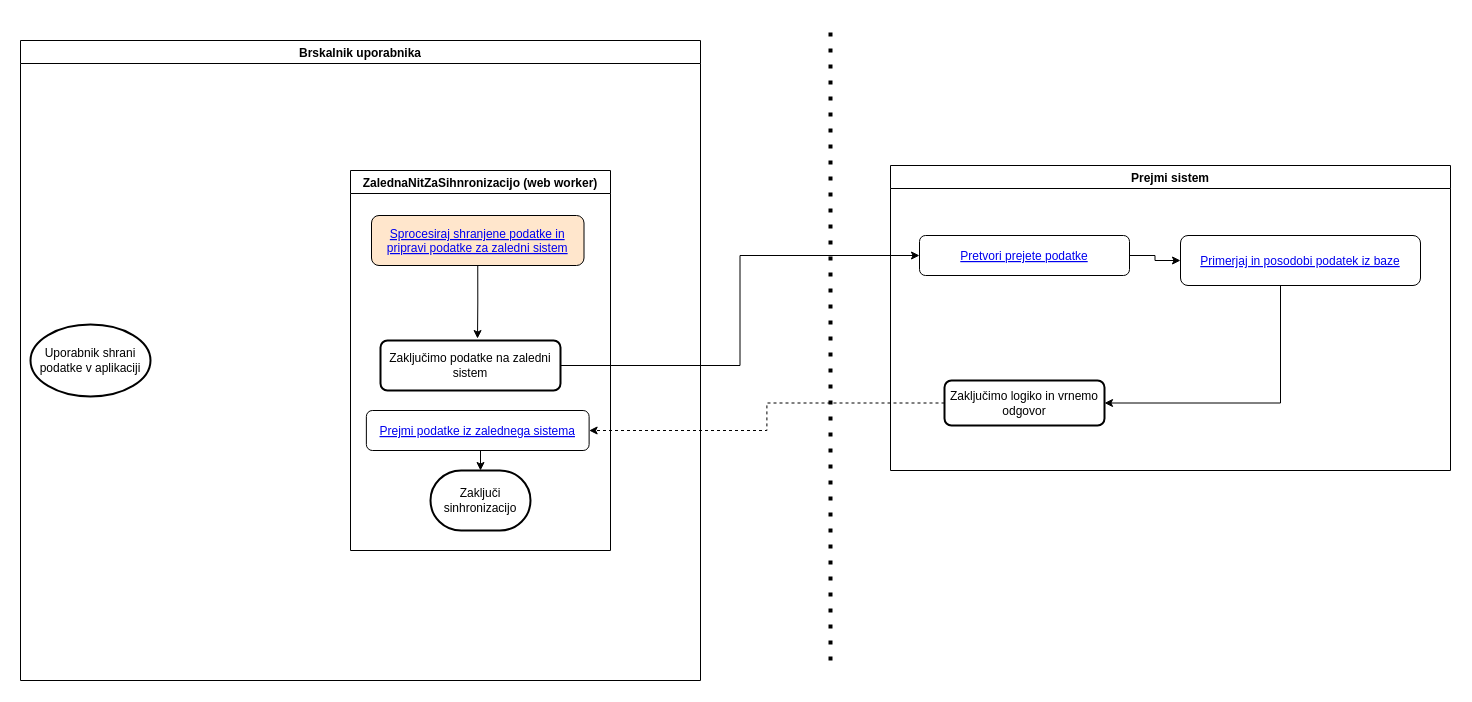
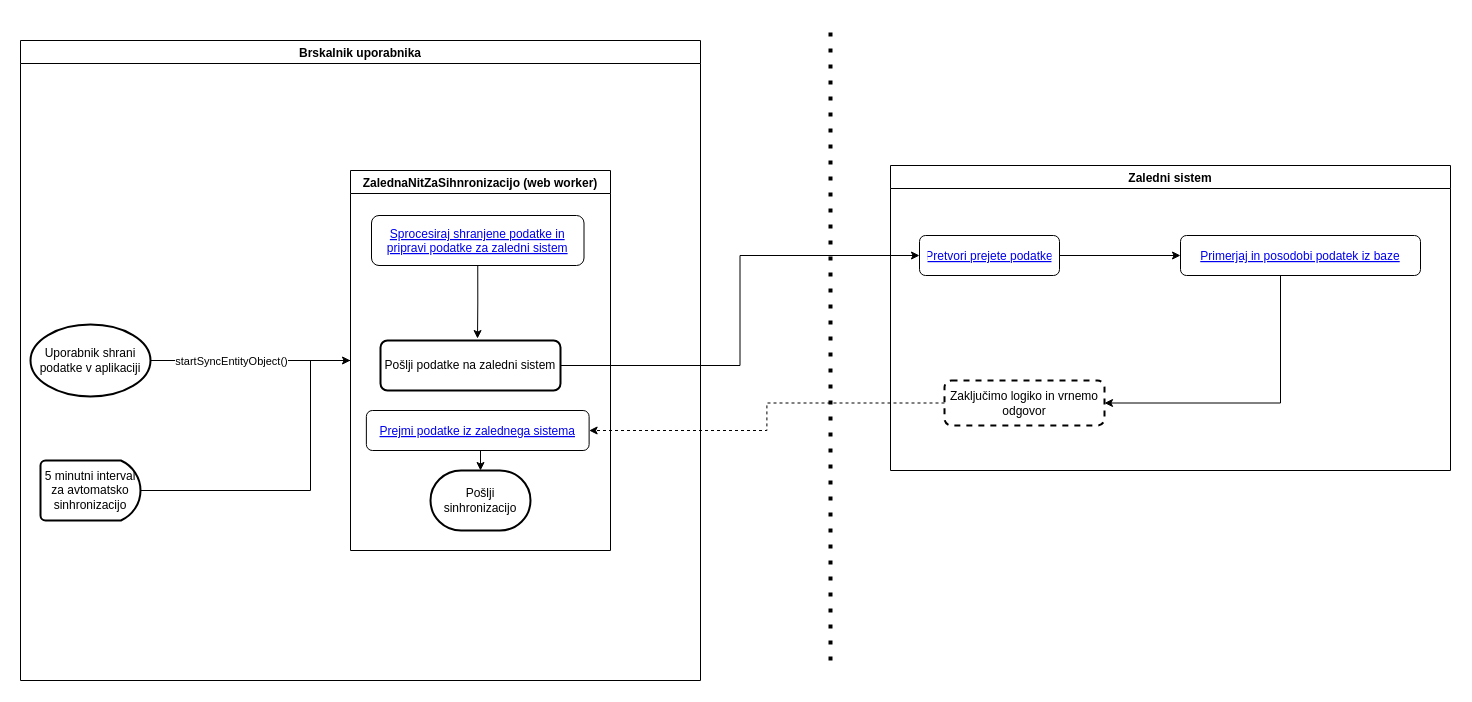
- <mxCell id="3" value="Prejmi sistem" style="swimlane;shadow=0;pointerEvents=1;strokeColor=default;fillColor=default;" vertex="1" parent="1"><mxGeometry x="890" y="165" width="560" height="305" as="geometry" /></mxCell>
+ <mxCell id="3" value="Zaledni sistem" style="swimlane;shadow=0;pointerEvents=1;strokeColor=default;fillColor=default;" vertex="1" parent="1"><mxGeometry x="890" y="165" width="560" height="305" as="geometry" /></mxCell>
- <mxCell id="13" value="Sprocesiraj shranjene podatke in&#10;pripravi podatke za zaledni sistem" style="fontColor=#0000EE;fontStyle=4;rounded=1;overflow=hidden;spacing=10;strokeColor=default;fillColor=#ffe6cc;" vertex="1" parent="12"><mxGeometry x="21" y="45" width="212.5" height="50" as="geometry" /></mxCell>
+ <mxCell id="13" value="Sprocesiraj shranjene podatke in&#10;pripravi podatke za zaledni sistem" style="fontColor=#0000EE;fontStyle=4;rounded=1;overflow=hidden;spacing=10;strokeColor=default;" vertex="1" parent="12"><mxGeometry x="21" y="45" width="212.5" height="50" as="geometry" /></mxCell>
- <mxCell id="5" value="Pretvori prejete podatke" style="fontColor=#0000EE;fontStyle=4;rounded=1;overflow=hidden;spacing=10;shadow=0;pointerEvents=1;strokeColor=default;fillColor=default;" vertex="1" parent="3"><mxGeometry x="29" y="70" width="210" height="40" as="geometry" /></mxCell>
+ <mxCell id="5" value="Pretvori prejete podatke" style="fontColor=#0000EE;fontStyle=4;rounded=1;overflow=hidden;spacing=10;shadow=0;pointerEvents=1;strokeColor=default;fillColor=default;" vertex="1" parent="3"><mxGeometry x="29" y="70" width="140" height="40" as="geometry" /></mxCell>
- <mxCell id="7" value="Primerjaj in posodobi podatek iz baze" style="fontColor=#0000EE;fontStyle=4;rounded=1;overflow=hidden;spacing=10;shadow=0;pointerEvents=1;strokeColor=default;fillColor=default;" vertex="1" parent="3"><mxGeometry x="290" y="70" width="240" height="50" as="geometry" /></mxCell>
+ <mxCell id="7" value="Primerjaj in posodobi podatek iz baze" style="fontColor=#0000EE;fontStyle=4;rounded=1;overflow=hidden;spacing=10;shadow=0;pointerEvents=1;strokeColor=default;fillColor=default;" vertex="1" parent="3"><mxGeometry x="290" y="70" width="240" height="40" as="geometry" /></mxCell>
+ <mxCell id="20" value="" style="edgeStyle=orthogonalEdgeStyle;rounded=0;orthogonalLoop=1;jettySize=auto;html=1;endArrow=none;entryX=0;entryY=0.5;entryDx=0;entryDy=0;" edge="1" parent="11" source="19" target="12"><mxGeometry relative="1" as="geometry"><mxPoint x="130" y="290" as="sourcePoint" /><mxPoint x="230" y="230" as="targetPoint" /></mxGeometry></mxCell>
+ <mxCell id="21" value="startSyncEntityObject()" style="edgeLabel;html=1;align=center;verticalAlign=middle;resizable=0;points=[];" vertex="1" connectable="0" parent="20"><mxGeometry x="-0.318" y="-1" relative="1" as="geometry"><mxPoint x="12" y="-1" as="offset" /></mxGeometry></mxCell>
- <mxCell id="18" value="Zaključimo podatke na zaledni sistem" style="rounded=1;whiteSpace=wrap;html=1;absoluteArcSize=1;arcSize=14;strokeWidth=2;shadow=0;pointerEvents=1;strokeColor=default;fillColor=default;" vertex="1" parent="12"><mxGeometry x="30" y="170" width="180" height="50" as="geometry" /></mxCell>
+ <mxCell id="18" value="Pošlji podatke na zaledni sistem" style="rounded=1;whiteSpace=wrap;html=1;absoluteArcSize=1;arcSize=14;strokeWidth=2;shadow=0;pointerEvents=1;strokeColor=default;fillColor=default;" vertex="1" parent="12"><mxGeometry x="30" y="170" width="180" height="50" as="geometry" /></mxCell>
- <mxCell id="8" value="Zaključimo logiko in vrnemo odgovor" style="rounded=1;whiteSpace=wrap;html=1;absoluteArcSize=1;arcSize=14;strokeWidth=2;shadow=0;pointerEvents=1;strokeColor=default;fillColor=default;" vertex="1" parent="3"><mxGeometry x="54" y="215" width="160" height="45" as="geometry" /></mxCell>
+ <mxCell id="8" value="Zaključimo logiko in vrnemo odgovor" style="rounded=1;whiteSpace=wrap;html=1;absoluteArcSize=1;arcSize=14;strokeWidth=2;shadow=0;pointerEvents=1;strokeColor=default;fillColor=default;dashed=1;" vertex="1" parent="3"><mxGeometry x="54" y="215" width="160" height="45" as="geometry" /></mxCell>
+ <mxCell id="23" value="5 minutni interval&lt;br&gt;za avtomatsko sinhronizacijo" style="strokeWidth=2;html=1;shape=mxgraph.flowchart.delay;whiteSpace=wrap;shadow=0;pointerEvents=1;strokeColor=default;fillColor=default;" vertex="1" parent="11"><mxGeometry x="20" y="420" width="100" height="60" as="geometry" /></mxCell>
+ <mxCell id="22" style="edgeStyle=orthogonalEdgeStyle;rounded=0;orthogonalLoop=1;jettySize=auto;html=1;entryX=0;entryY=0.5;entryDx=0;entryDy=0;strokeColor=default;strokeWidth=1;startArrow=none;startFill=0;" edge="1" parent="11" source="23" target="12"><mxGeometry relative="1" as="geometry"><Array as="points"><mxPoint x="290" y="450" /><mxPoint x="290" y="320" /></Array></mxGeometry></mxCell>
- <mxCell id="17" value="Zaključi sinhronizacijo" style="strokeWidth=2;html=1;shape=mxgraph.flowchart.terminator;whiteSpace=wrap;shadow=0;pointerEvents=1;strokeColor=default;fillColor=default;" vertex="1" parent="12"><mxGeometry x="80" y="300" width="100" height="60" as="geometry" /></mxCell>
+ <mxCell id="17" value="Pošlji sinhronizacijo" style="strokeWidth=2;html=1;shape=mxgraph.flowchart.terminator;whiteSpace=wrap;shadow=0;pointerEvents=1;strokeColor=default;fillColor=default;" vertex="1" parent="12"><mxGeometry x="80" y="300" width="100" height="60" as="geometry" /></mxCell>
